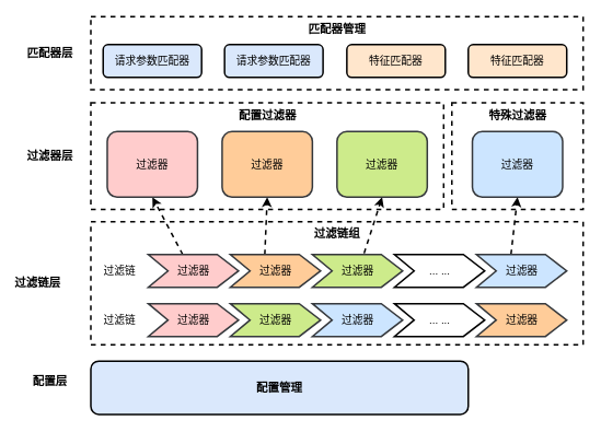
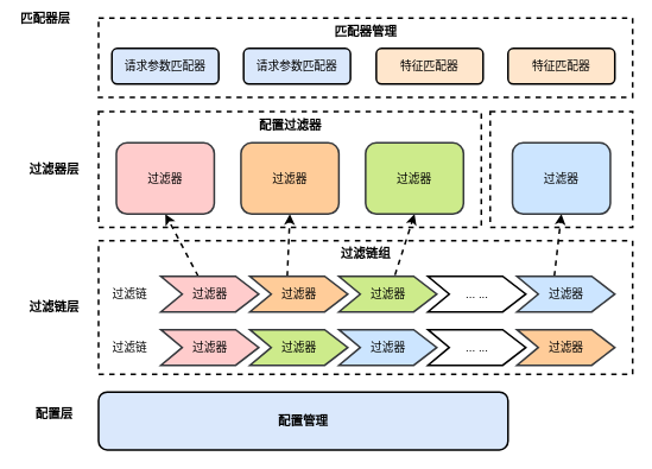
- <mxCell id="35" value="&lt;b&gt;&lt;font style=&quot;font-size: 14px;&quot;&gt;匹配器层&lt;/font&gt;&lt;/b&gt;" style="text;html=1;align=center;verticalAlign=middle;resizable=0;points=[];autosize=1;strokeColor=none;fillColor=none;" vertex="1" parent="1"><mxGeometry x="20" y="49.5" width="80" height="30" as="geometry" /></mxCell>
+ <mxCell id="35" value="&lt;b&gt;&lt;font style=&quot;font-size: 14px;&quot;&gt;匹配器层&lt;/font&gt;&lt;/b&gt;" style="text;html=1;align=center;verticalAlign=middle;resizable=0;points=[];autosize=1;strokeColor=none;fillColor=none;" vertex="1" parent="1"><mxGeometry x="10" y="4.5" width="80" height="30" as="geometry" /></mxCell>
- <mxCell id="37" value="&lt;b&gt;&lt;font style=&quot;font-size: 14px;&quot;&gt;特殊过滤器&lt;/font&gt;&lt;/b&gt;" style="text;html=1;align=center;verticalAlign=middle;resizable=0;points=[];autosize=1;strokeColor=none;fillColor=none;" vertex="1" parent="1"><mxGeometry x="585" y="126" width="90" height="30" as="geometry" /></mxCell>
- <mxCell id="7" value="&lt;b&gt;&lt;font style=&quot;font-size: 14px;&quot;&gt;过滤链层&lt;/font&gt;&lt;/b&gt;" style="text;html=1;align=center;verticalAlign=middle;resizable=0;points=[];autosize=1;strokeColor=none;fillColor=none;" vertex="1" parent="1"><mxGeometry x="5" y="330" width="80" height="30" as="geometry" /></mxCell>
+ <mxCell id="7" value="&lt;b&gt;&lt;font style=&quot;font-size: 14px;&quot;&gt;过滤链层&lt;/font&gt;&lt;/b&gt;" style="text;html=1;align=center;verticalAlign=middle;resizable=0;points=[];autosize=1;strokeColor=none;fillColor=none;" vertex="1" parent="1"><mxGeometry x="20" y="330" width="80" height="30" as="geometry" /></mxCell>
